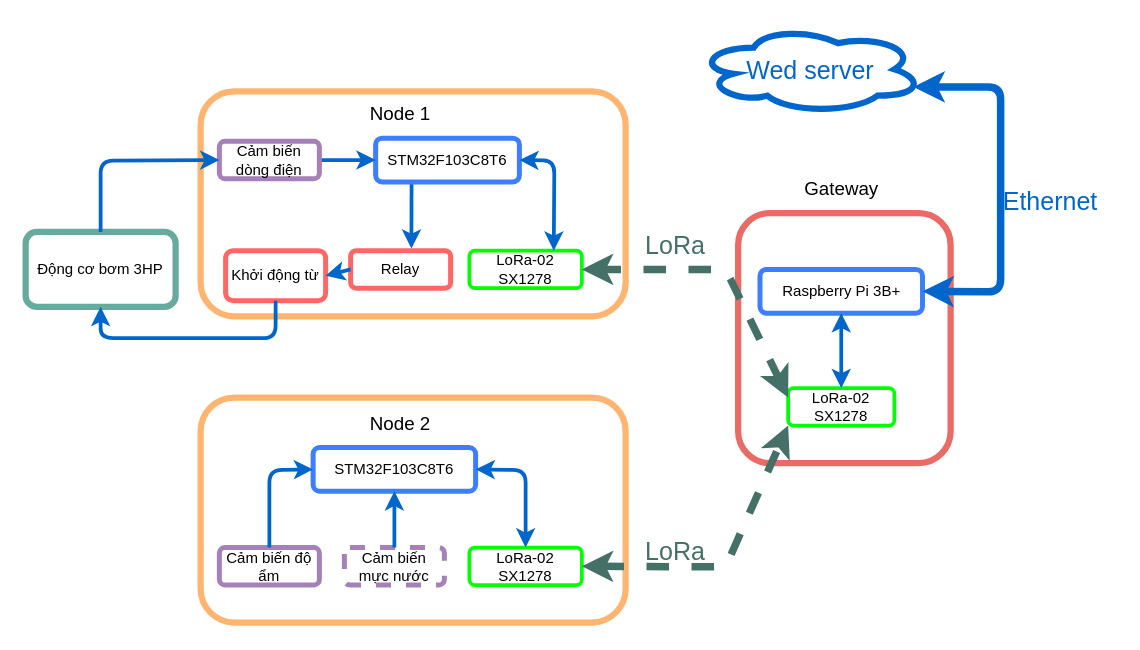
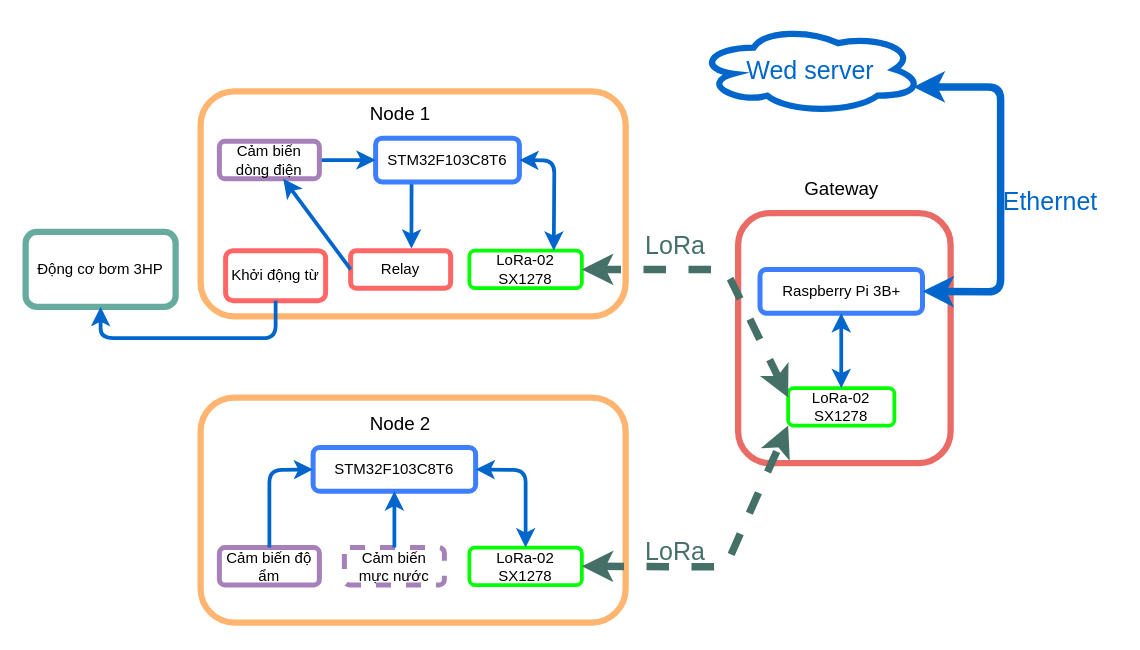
- <mxCell id="36" value="" style="endArrow=classic;html=1;labelBackgroundColor=#FFFF33;strokeColor=#0066CC;strokeWidth=3;fontSize=20;fontColor=#0000FF;exitX=0.5;exitY=0;exitDx=0;exitDy=0;entryX=0;entryY=0.5;entryDx=0;entryDy=0;" edge="1" parent="1" source="11" target="10"><mxGeometry width="50" height="50" relative="1" as="geometry"><mxPoint x="140" y="270" as="sourcePoint" /><mxPoint x="190" y="220" as="targetPoint" /><Array as="points"><mxPoint x="80" y="128" /></Array></mxGeometry></mxCell>
- <mxCell id="22" value="" style="endArrow=classic;html=1;strokeWidth=3;exitX=0;exitY=0.5;exitDx=0;exitDy=0;entryX=1;entryY=0.5;entryDx=0;entryDy=0;strokeColor=#0066CC;" edge="1" parent="1" source="7" target="8"><mxGeometry width="50" height="50" relative="1" as="geometry"><mxPoint x="350" y="170" as="sourcePoint" /><mxPoint x="400" y="120" as="targetPoint" /></mxGeometry></mxCell>
+ <mxCell id="22" value="" style="endArrow=classic;html=1;strokeWidth=3;exitX=0;exitY=0.5;exitDx=0;exitDy=0;strokeColor=#0066CC;" edge="1" parent="1" source="7" target="10"><mxGeometry width="50" height="50" relative="1" as="geometry"><mxPoint x="350" y="170" as="sourcePoint" /><mxPoint x="400" y="120" as="targetPoint" /></mxGeometry></mxCell>
